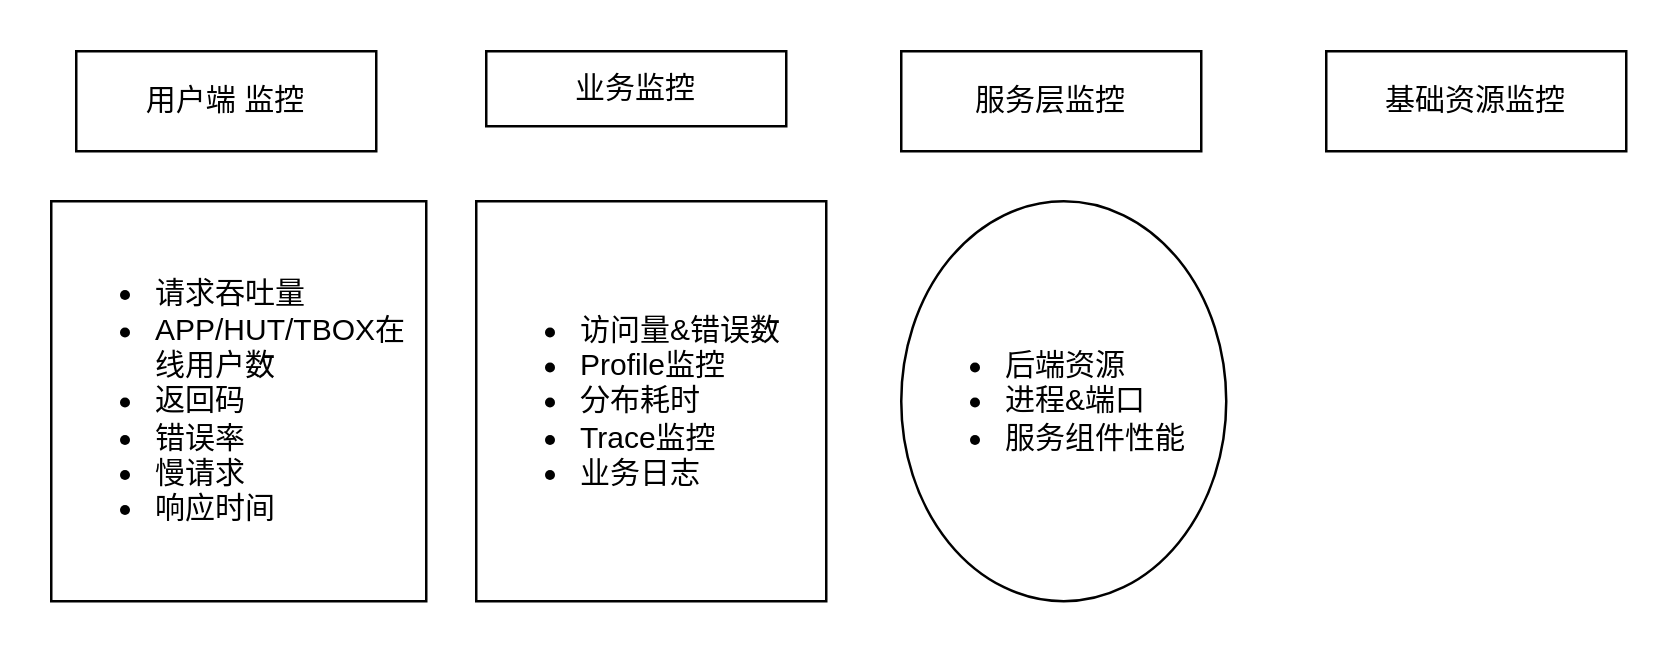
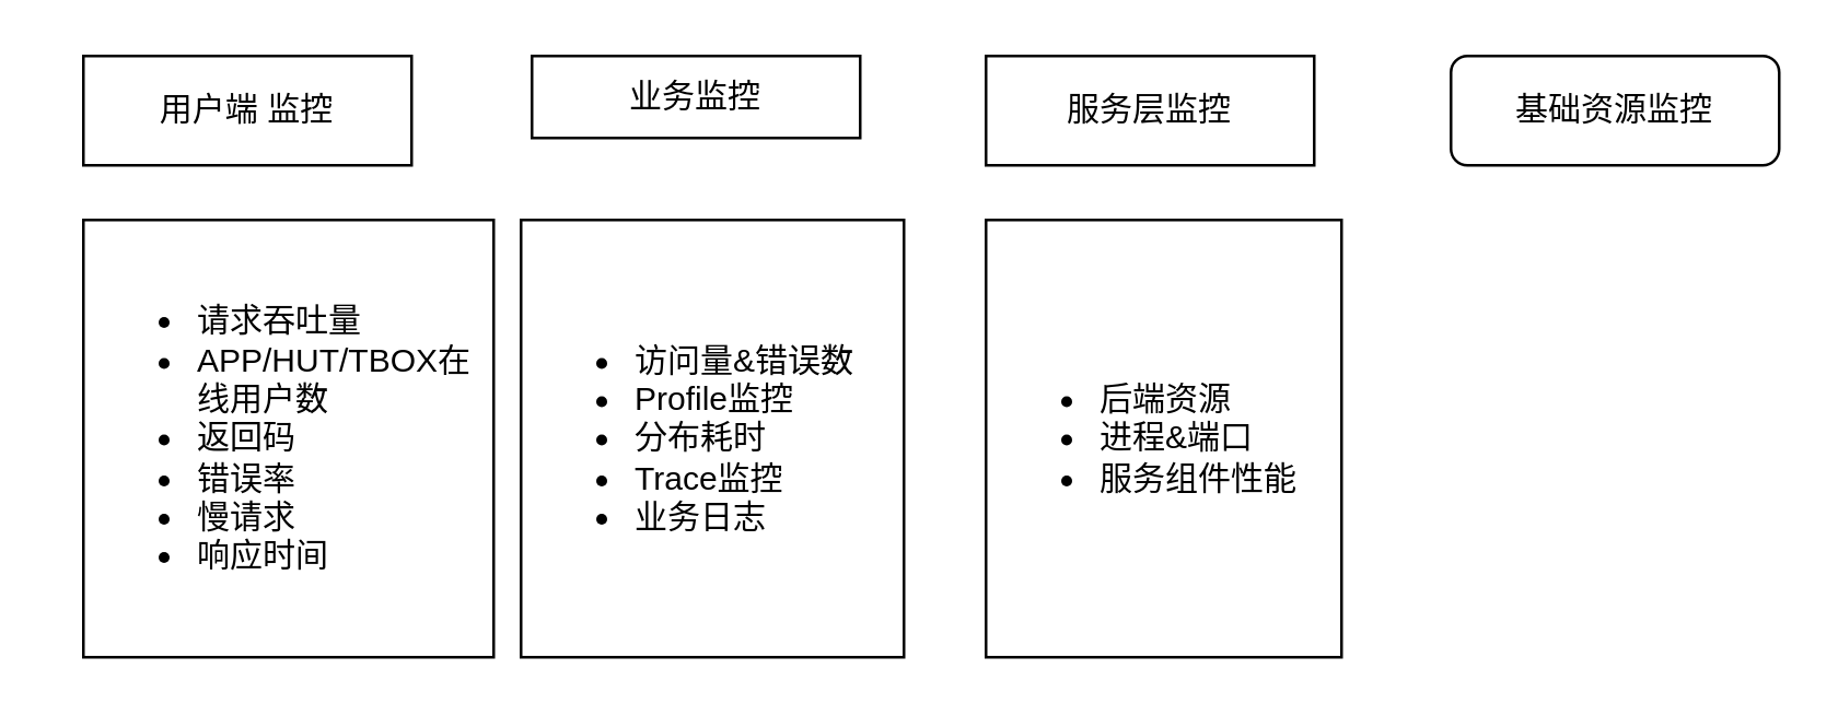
- <mxCell id="5" value="基础资源监控" style="rounded=0;whiteSpace=wrap;html=1;" vertex="1" parent="1"><mxGeometry x="530" y="20" width="120" height="40" as="geometry" /></mxCell>
+ <mxCell id="5" value="基础资源监控" style="whiteSpace=wrap;html=1;rounded=1;" vertex="1" parent="1"><mxGeometry x="530" y="20" width="120" height="40" as="geometry" /></mxCell>
- <mxCell id="6" value="&lt;ul&gt;&lt;li&gt;请求吞吐量&lt;/li&gt;&lt;li&gt;APP/HUT/TBOX在线用户数&lt;/li&gt;&lt;li&gt;返回码&lt;/li&gt;&lt;li&gt;错误率&lt;/li&gt;&lt;li&gt;慢请求&lt;/li&gt;&lt;li&gt;响应时间&lt;/li&gt;&lt;/ul&gt;" style="rounded=0;whiteSpace=wrap;html=1;align=left;" vertex="1" parent="1"><mxGeometry x="20" y="80" width="150" height="160" as="geometry" /></mxCell>
+ <mxCell id="6" value="&lt;ul&gt;&lt;li&gt;请求吞吐量&lt;/li&gt;&lt;li&gt;APP/HUT/TBOX在线用户数&lt;/li&gt;&lt;li&gt;返回码&lt;/li&gt;&lt;li&gt;错误率&lt;/li&gt;&lt;li&gt;慢请求&lt;/li&gt;&lt;li&gt;响应时间&lt;/li&gt;&lt;/ul&gt;" style="rounded=0;whiteSpace=wrap;html=1;align=left;" vertex="1" parent="1"><mxGeometry x="30" y="80" width="150" height="160" as="geometry" /></mxCell>
- <mxCell id="8" value="&lt;ul&gt;&lt;li&gt;后端资源&lt;/li&gt;&lt;li&gt;进程&amp;amp;端口&lt;/li&gt;&lt;li&gt;服务组件性能&lt;/li&gt;&lt;/ul&gt;" style="ellipse;whiteSpace=wrap;html=1;align=left;" vertex="1" parent="1"><mxGeometry x="360" y="80" width="130" height="160" as="geometry" /></mxCell>
+ <mxCell id="8" value="&lt;ul&gt;&lt;li&gt;后端资源&lt;/li&gt;&lt;li&gt;进程&amp;amp;端口&lt;/li&gt;&lt;li&gt;服务组件性能&lt;/li&gt;&lt;/ul&gt;" style="rounded=0;whiteSpace=wrap;html=1;align=left;" vertex="1" parent="1"><mxGeometry x="360" y="80" width="130" height="160" as="geometry" /></mxCell>
